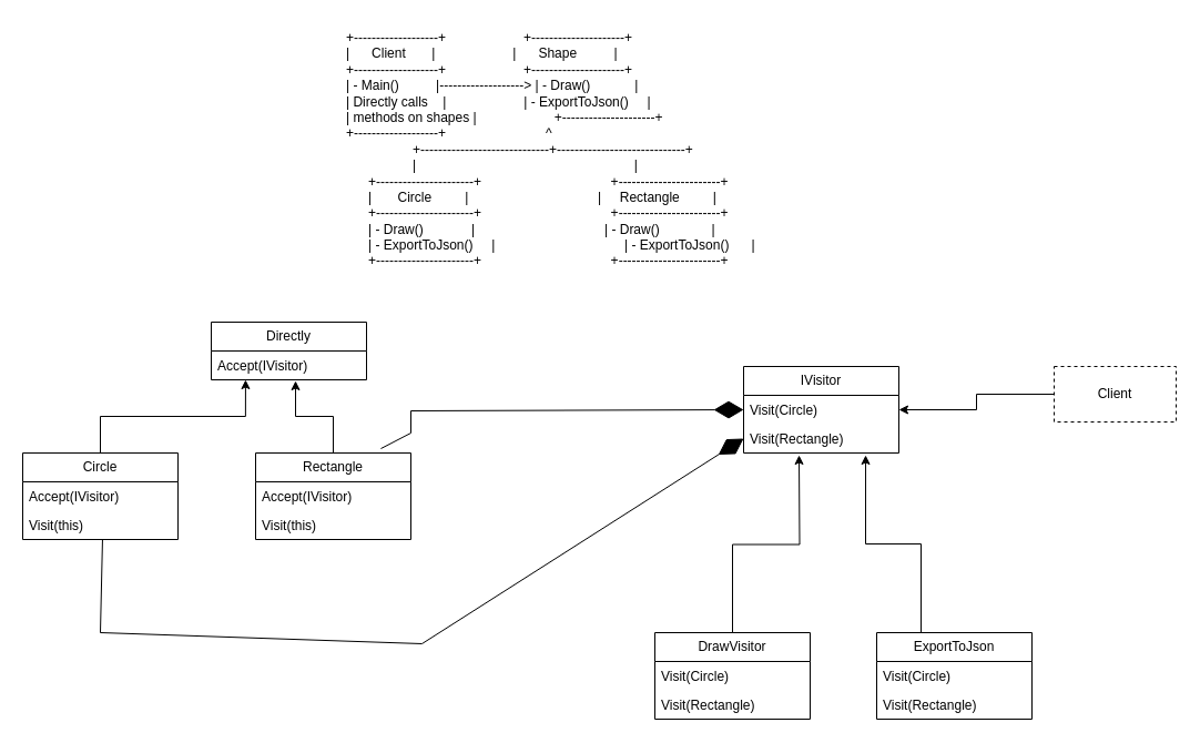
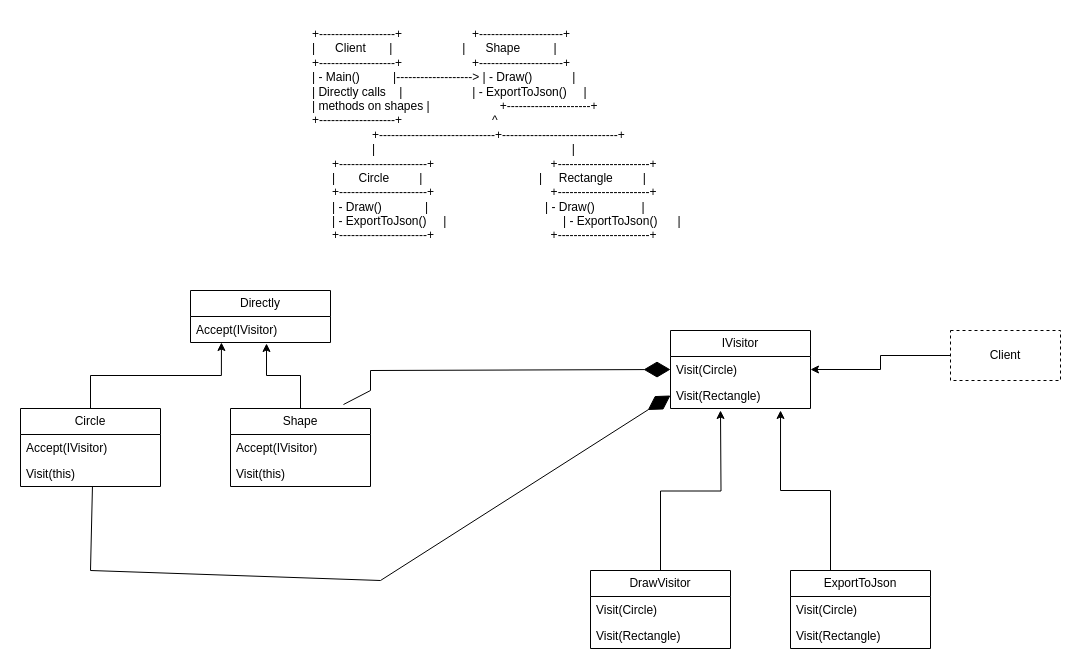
- <mxCell id="16" value="Rectangle" style="swimlane;fontStyle=0;childLayout=stackLayout;horizontal=1;startSize=26;fillColor=none;horizontalStack=0;resizeParent=1;resizeParentMax=0;resizeLast=0;collapsible=1;marginBottom=0;whiteSpace=wrap;html=1;" vertex="1" parent="1"><mxGeometry x="230" y="408" width="140" height="78" as="geometry" /></mxCell>
+ <mxCell id="16" value="Shape" style="swimlane;fontStyle=0;childLayout=stackLayout;horizontal=1;startSize=26;fillColor=none;horizontalStack=0;resizeParent=1;resizeParentMax=0;resizeLast=0;collapsible=1;marginBottom=0;whiteSpace=wrap;html=1;" vertex="1" parent="1"><mxGeometry x="230" y="408" width="140" height="78" as="geometry" /></mxCell>
